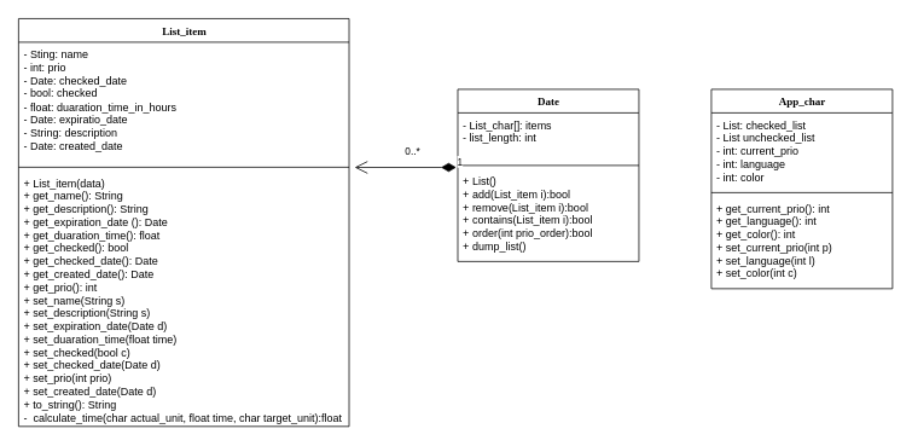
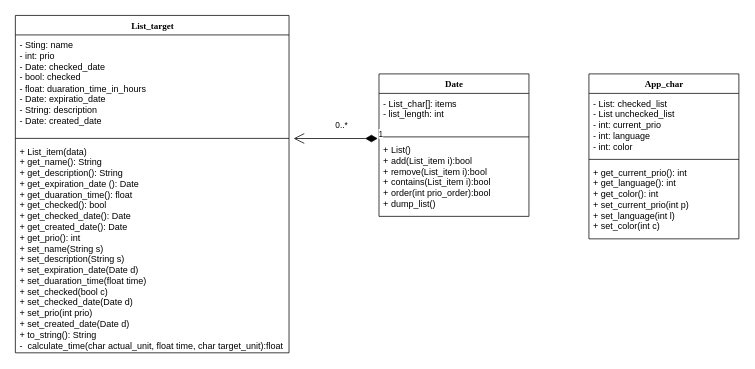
- <mxCell id="2" value="List_item" style="swimlane;html=1;fontStyle=1;align=center;verticalAlign=top;childLayout=stackLayout;horizontal=1;startSize=26;horizontalStack=0;resizeParent=1;resizeLast=0;collapsible=1;marginBottom=0;swimlaneFillColor=#ffffff;rounded=0;shadow=0;comic=0;labelBackgroundColor=none;strokeWidth=1;fontFamily=Verdana;fontSize=12" parent="1" vertex="1"><mxGeometry x="20" y="20" width="365" height="450" as="geometry" /></mxCell>
+ <mxCell id="2" value="List_target" style="swimlane;html=1;fontStyle=1;align=center;verticalAlign=top;childLayout=stackLayout;horizontal=1;startSize=26;horizontalStack=0;resizeParent=1;resizeLast=0;collapsible=1;marginBottom=0;swimlaneFillColor=#ffffff;rounded=0;shadow=0;comic=0;labelBackgroundColor=none;strokeWidth=1;fontFamily=Verdana;fontSize=12" parent="1" vertex="1"><mxGeometry x="20" y="20" width="365" height="450" as="geometry" /></mxCell>
